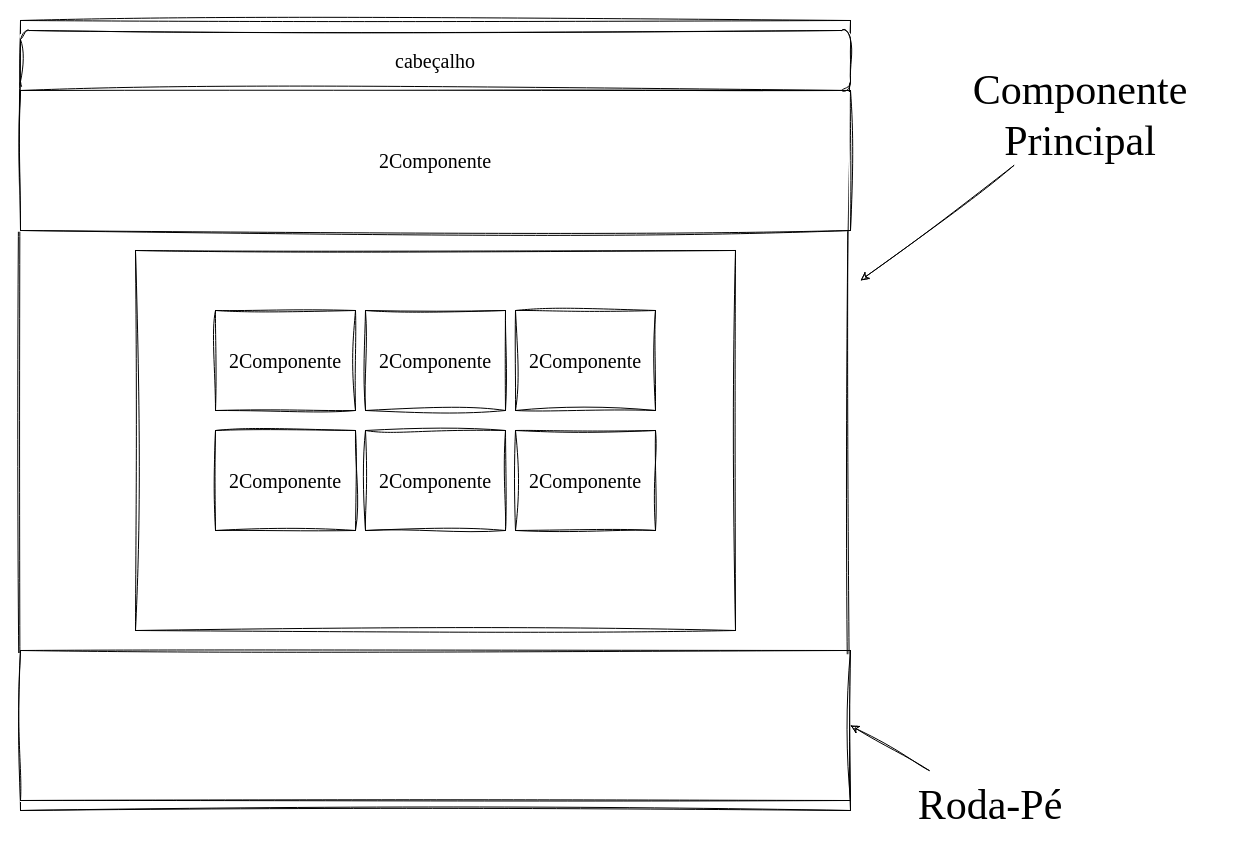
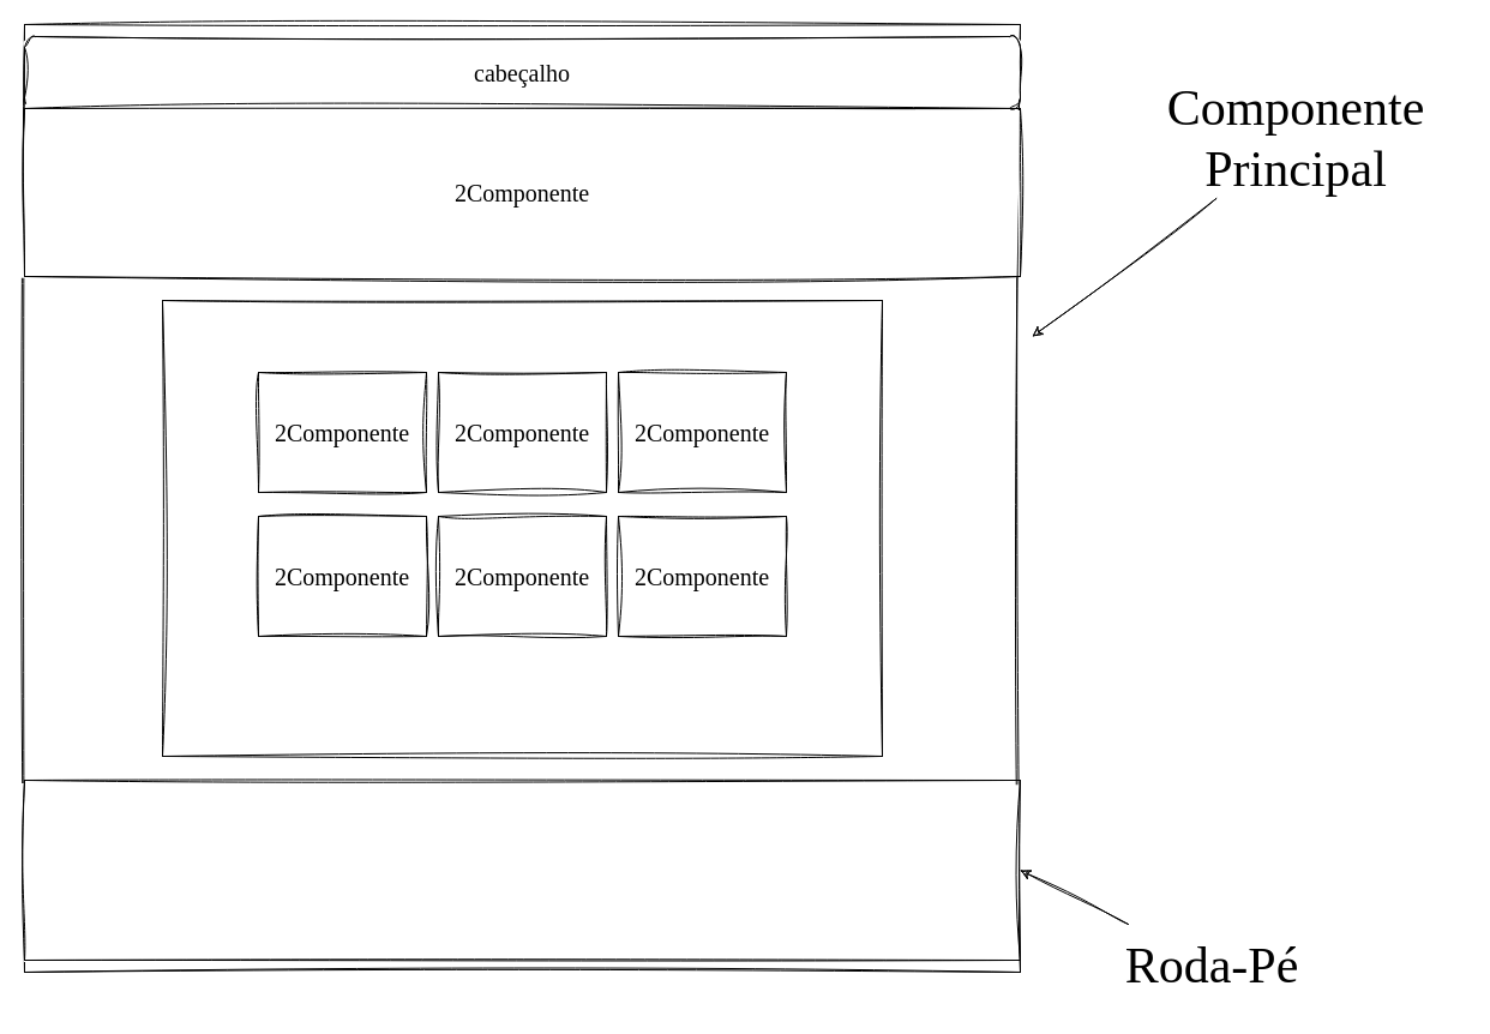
- <mxCell id="7" value="&lt;font style=&quot;font-size: 42px;&quot;&gt;Roda-Pé&lt;/font&gt;" style="text;html=1;strokeColor=none;fillColor=none;align=center;verticalAlign=middle;whiteSpace=wrap;rounded=0;sketch=1;hachureGap=4;jiggle=2;curveFitting=1;fontFamily=Architects Daughter;fontSource=https%3A%2F%2Ffonts.googleapis.com%2Fcss%3Ffamily%3DArchitects%2BDaughter;fontSize=20;" parent="1" vertex="1"><mxGeometry x="900" y="770" width="180" height="70" as="geometry" /></mxCell>
+ <mxCell id="7" value="&lt;font style=&quot;font-size: 42px;&quot;&gt;Roda-Pé&lt;/font&gt;" style="text;html=1;strokeColor=none;fillColor=none;align=center;verticalAlign=middle;whiteSpace=wrap;rounded=0;sketch=1;hachureGap=4;jiggle=2;curveFitting=1;fontFamily=Architects Daughter;fontSource=https%3A%2F%2Ffonts.googleapis.com%2Fcss%3Ffamily%3DArchitects%2BDaughter;fontSize=20;" parent="1" vertex="1"><mxGeometry x="920" y="770" width="180" height="70" as="geometry" /></mxCell>
